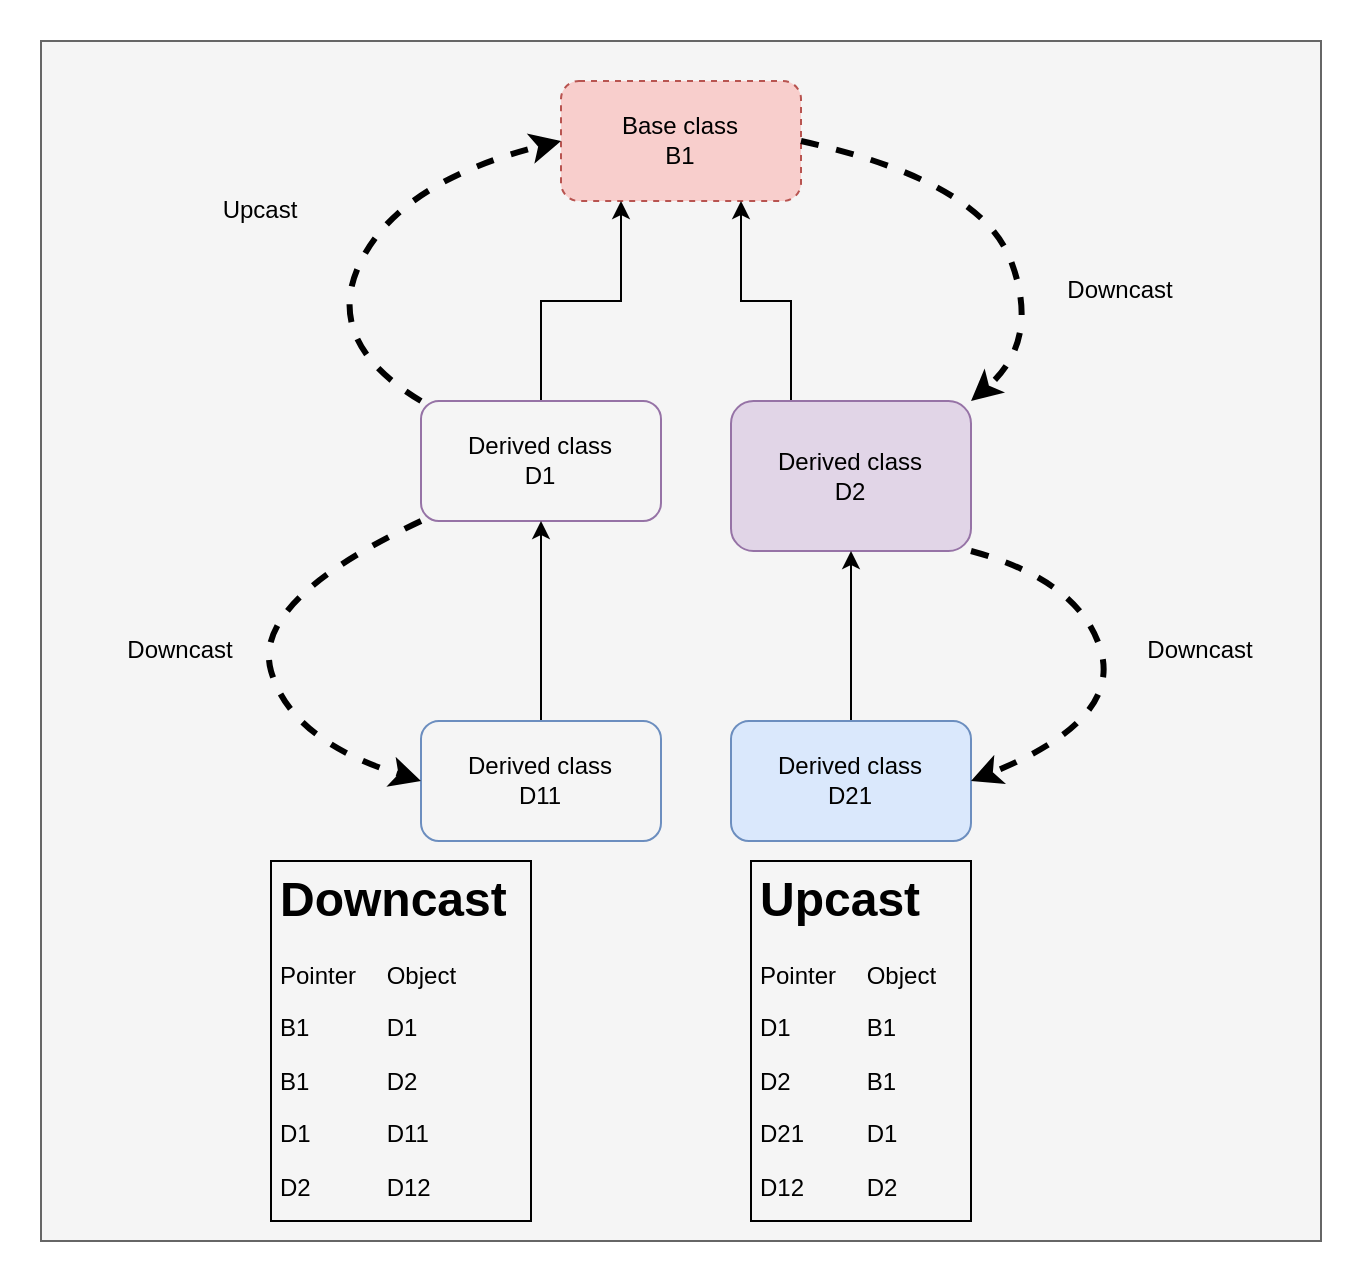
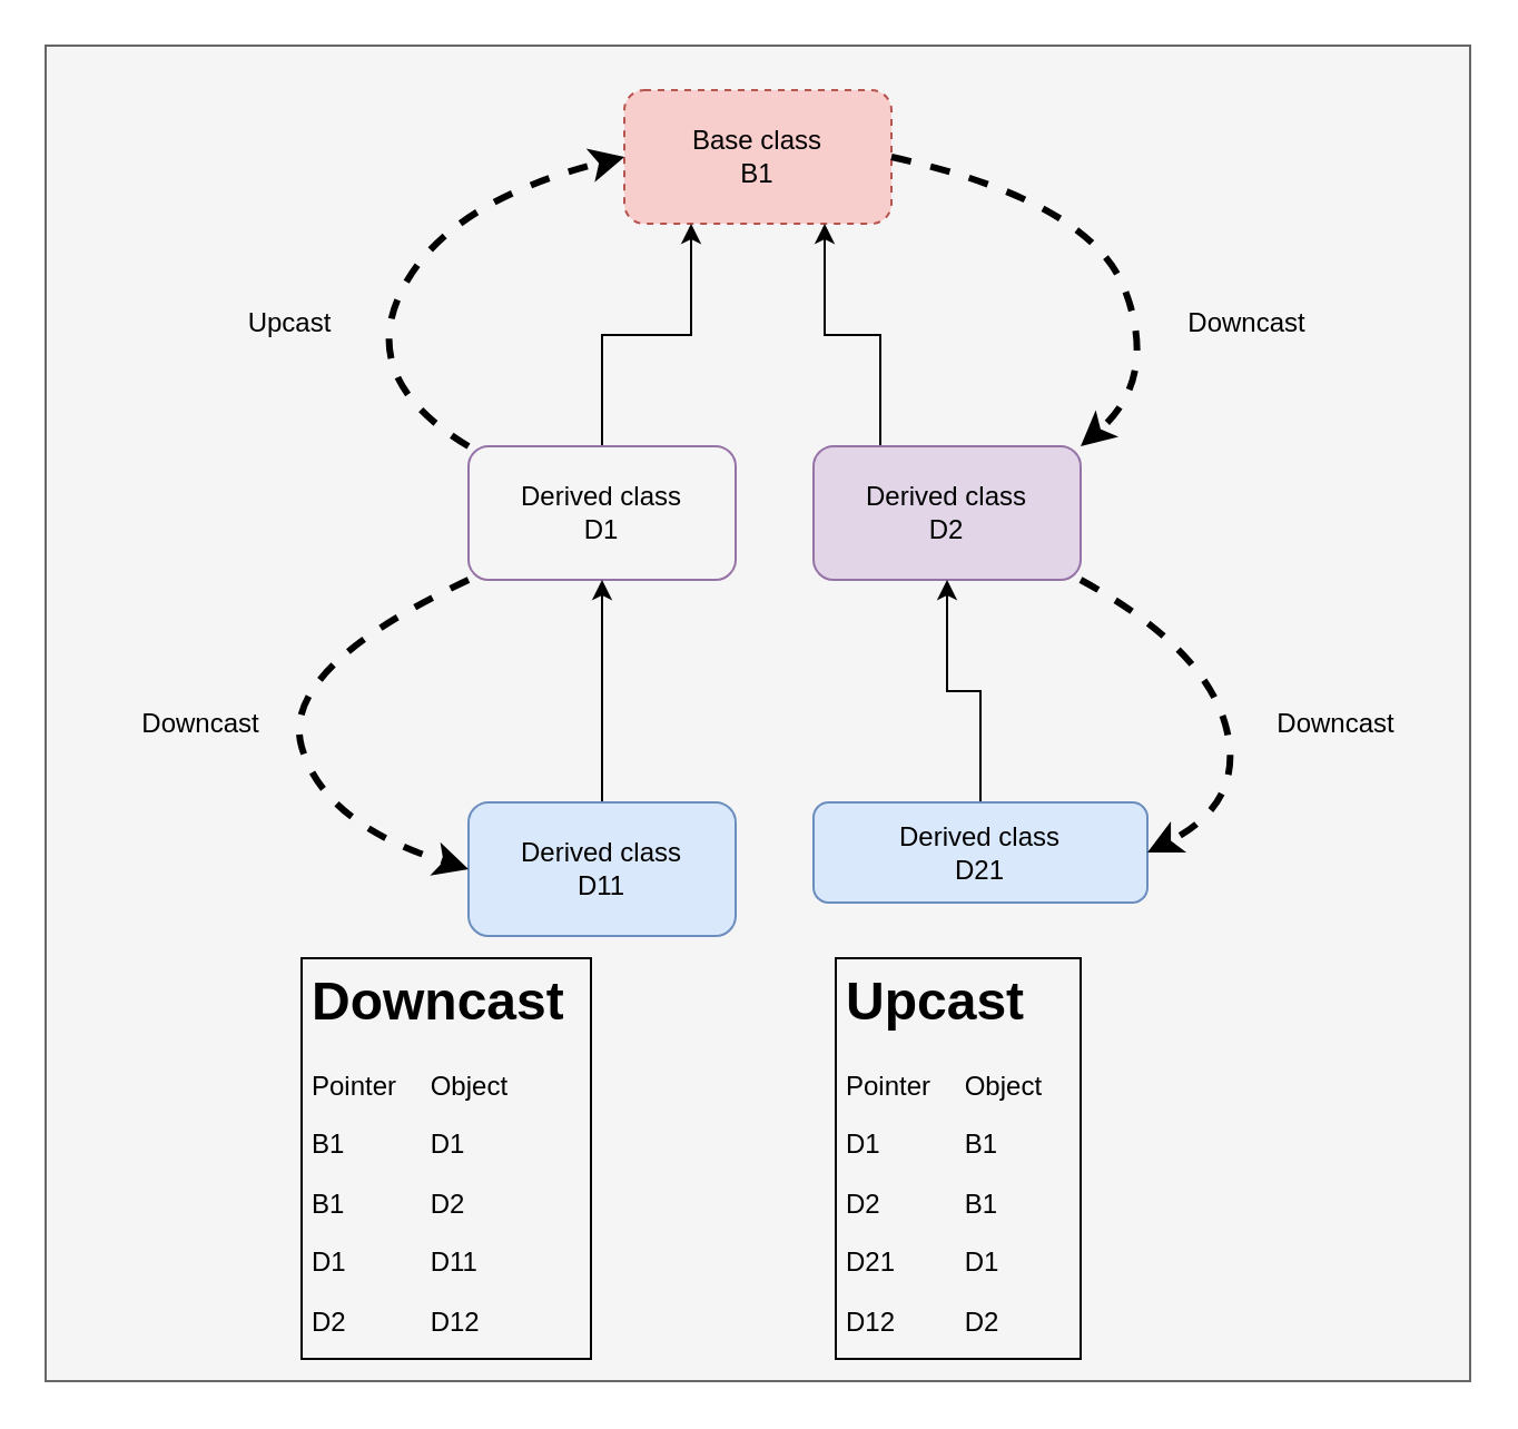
- <mxCell id="15" value="Upcast" style="text;html=1;strokeColor=none;fillColor=none;align=center;verticalAlign=middle;whiteSpace=wrap;rounded=0;" vertex="1" parent="2"><mxGeometry x="40" y="50" width="60" height="30" as="geometry" /></mxCell>
+ <mxCell id="15" value="Upcast" style="text;html=1;strokeColor=none;fillColor=none;align=center;verticalAlign=middle;whiteSpace=wrap;rounded=0;" vertex="1" parent="2"><mxGeometry x="40" y="90" width="60" height="30" as="geometry" /></mxCell>
- <mxCell id="8" value="Derived class&lt;br&gt;D2" style="rounded=1;whiteSpace=wrap;html=1;fillColor=#e1d5e7;strokeColor=#9673a6;" vertex="1" parent="2"><mxGeometry x="305" y="160" width="120" height="75" as="geometry" /></mxCell>
+ <mxCell id="8" value="Derived class&lt;br&gt;D2" style="rounded=1;whiteSpace=wrap;html=1;fillColor=#e1d5e7;strokeColor=#9673a6;" vertex="1" parent="2"><mxGeometry x="305" y="160" width="120" height="60" as="geometry" /></mxCell>
- <mxCell id="10" value="Derived class&lt;br&gt;D11" style="rounded=1;whiteSpace=wrap;html=1;fillColor=#f5f5f5;strokeColor=#6c8ebf;" vertex="1" parent="2"><mxGeometry x="150" y="320" width="120" height="60" as="geometry" /></mxCell>
+ <mxCell id="10" value="Derived class&lt;br&gt;D11" style="rounded=1;whiteSpace=wrap;html=1;fillColor=#dae8fc;strokeColor=#6c8ebf;" vertex="1" parent="2"><mxGeometry x="150" y="320" width="120" height="60" as="geometry" /></mxCell>
- <mxCell id="12" value="Derived class&lt;br&gt;D21" style="rounded=1;whiteSpace=wrap;html=1;fillColor=#dae8fc;strokeColor=#6c8ebf;" vertex="1" parent="2"><mxGeometry x="305" y="320" width="120" height="60" as="geometry" /></mxCell>
+ <mxCell id="12" value="Derived class&lt;br&gt;D21" style="rounded=1;whiteSpace=wrap;html=1;fillColor=#dae8fc;strokeColor=#6c8ebf;" vertex="1" parent="2"><mxGeometry x="305" y="320" width="150" height="45" as="geometry" /></mxCell>
